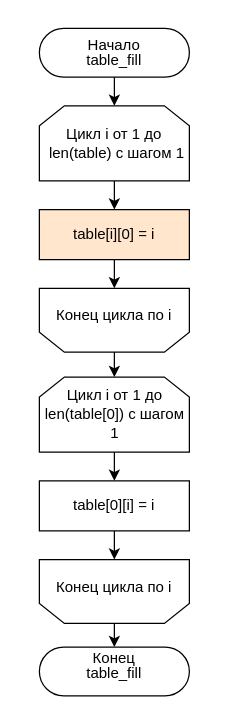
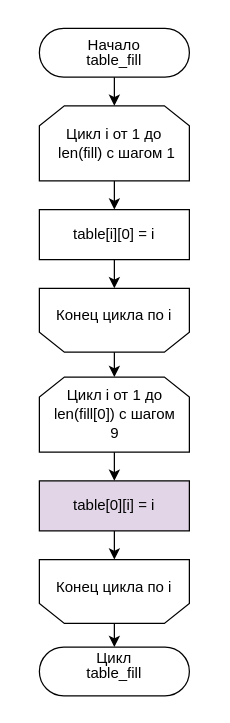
- <mxCell id="22" value="&amp;nbsp;len(table) с шагом 1" style="text;html=1;strokeColor=none;fillColor=none;align=center;verticalAlign=middle;whiteSpace=wrap;rounded=0;" vertex="1" parent="1"><mxGeometry x="24.5" y="106.5" width="133" height="30" as="geometry" /></mxCell>
+ <mxCell id="22" value="&amp;nbsp;len(fill) с шагом 1" style="text;html=1;strokeColor=none;fillColor=none;align=center;verticalAlign=middle;whiteSpace=wrap;rounded=0;" vertex="1" parent="1"><mxGeometry x="24.5" y="106.5" width="133" height="30" as="geometry" /></mxCell>
- <mxCell id="4" value="table[i][0] = i" style="rounded=0;whiteSpace=wrap;html=1;fillColor=#ffe6cc;" parent="1" vertex="1"><mxGeometry x="31" y="167" width="120" height="40" as="geometry" /></mxCell>
+ <mxCell id="4" value="table[i][0] = i" style="rounded=0;whiteSpace=wrap;html=1;" parent="1" vertex="1"><mxGeometry x="31" y="167" width="120" height="40" as="geometry" /></mxCell>
- <mxCell id="26" value="len(table[0]) с шагом" style="text;html=1;strokeColor=none;fillColor=none;align=center;verticalAlign=middle;whiteSpace=wrap;rounded=0;" vertex="1" parent="1"><mxGeometry x="21.5" y="316" width="139" height="30" as="geometry" /></mxCell>
+ <mxCell id="26" value="len(fill[0]) с шагом" style="text;html=1;strokeColor=none;fillColor=none;align=center;verticalAlign=middle;whiteSpace=wrap;rounded=0;" vertex="1" parent="1"><mxGeometry x="21.5" y="316" width="139" height="30" as="geometry" /></mxCell>
- <mxCell id="27" value="1" style="text;html=1;strokeColor=none;fillColor=none;align=center;verticalAlign=middle;whiteSpace=wrap;rounded=0;" vertex="1" parent="1"><mxGeometry x="21.5" y="331" width="139" height="30" as="geometry" /></mxCell>
+ <mxCell id="27" value="9" style="text;html=1;strokeColor=none;fillColor=none;align=center;verticalAlign=middle;whiteSpace=wrap;rounded=0;" vertex="1" parent="1"><mxGeometry x="21.5" y="331" width="139" height="30" as="geometry" /></mxCell>
- <mxCell id="8" value="table[0][i] = i" style="rounded=0;whiteSpace=wrap;html=1;" parent="1" vertex="1"><mxGeometry x="31" y="384" width="120" height="40" as="geometry" /></mxCell>
+ <mxCell id="8" value="table[0][i] = i" style="rounded=0;whiteSpace=wrap;html=1;fillColor=#e1d5e7;" parent="1" vertex="1"><mxGeometry x="31" y="384" width="120" height="40" as="geometry" /></mxCell>
- <mxCell id="23" value="Конец" style="text;html=1;strokeColor=none;fillColor=none;align=center;verticalAlign=middle;whiteSpace=wrap;rounded=0;" vertex="1" parent="1"><mxGeometry x="61" y="511" width="60" height="30" as="geometry" /></mxCell>
+ <mxCell id="23" value="Цикл" style="text;html=1;strokeColor=none;fillColor=none;align=center;verticalAlign=middle;whiteSpace=wrap;rounded=0;" vertex="1" parent="1"><mxGeometry x="61" y="511" width="60" height="30" as="geometry" /></mxCell>
